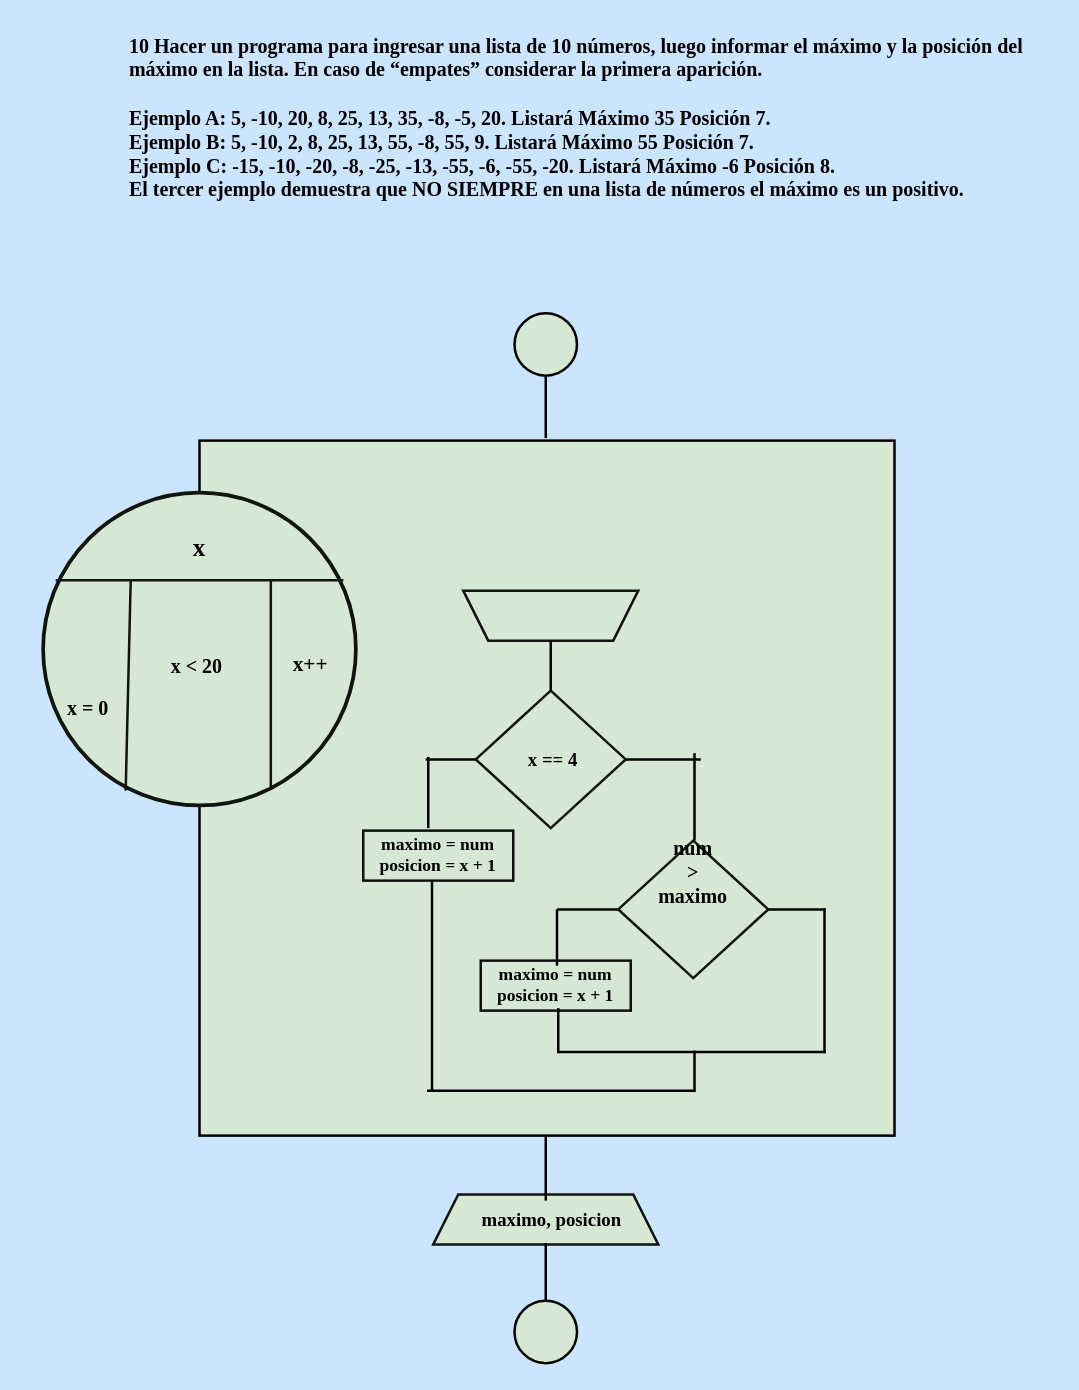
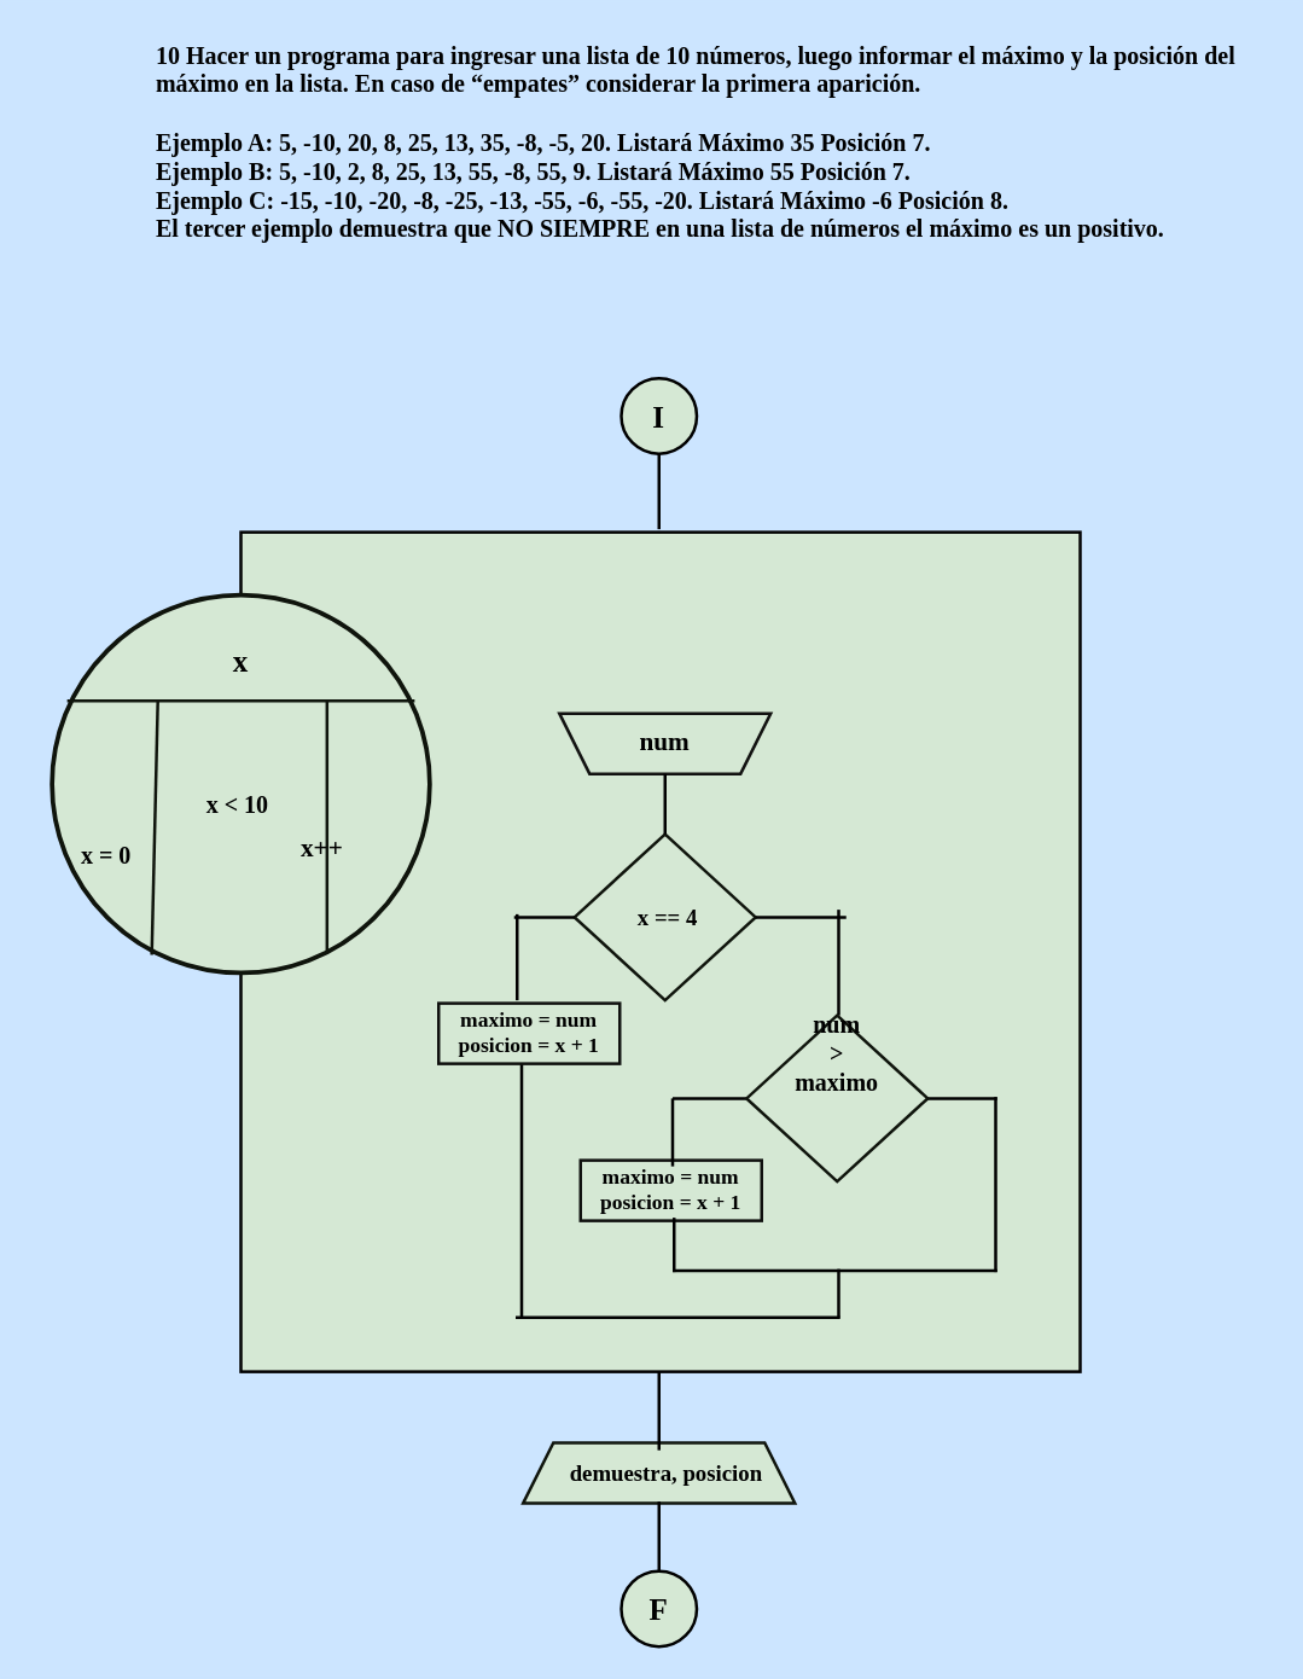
+ <mxCell id="6" value="&lt;font size=&quot;1&quot; color=&quot;#000000&quot; face=&quot;Comic Sans MS&quot;&gt;&lt;b style=&quot;font-size: 20px;&quot;&gt;I&lt;/b&gt;&lt;/font&gt;" style="text;strokeColor=none;align=center;fillColor=none;html=1;verticalAlign=middle;whiteSpace=wrap;rounded=0;fontFamily=Architects Daughter;fontSource=https%3A%2F%2Ffonts.googleapis.com%2Fcss%3Ffamily%3DArchitects%2BDaughter;" parent="4" vertex="1"><mxGeometry x="10" y="10" width="30" height="30" as="geometry" /></mxCell>
+ <mxCell id="22" value="&lt;font color=&quot;#000000&quot; size=&quot;1&quot; face=&quot;Comic Sans MS&quot;&gt;&lt;b style=&quot;font-size: 17px;&quot;&gt;num&lt;/b&gt;&lt;/font&gt;" style="text;strokeColor=none;align=center;fillColor=none;html=1;verticalAlign=middle;whiteSpace=wrap;rounded=0;fontFamily=Architects Daughter;fontSource=https://fonts.googleapis.com/css?family=Architects+Daughter;container=0;" parent="20" vertex="1"><mxGeometry x="40" y="5" width="60" height="30" as="geometry" /></mxCell>
- <mxCell id="35" value="&lt;font color=&quot;#000000&quot; size=&quot;1&quot; face=&quot;Comic Sans MS&quot;&gt;&lt;b style=&quot;font-size: 16px;&quot;&gt;x &amp;lt; 20&lt;/b&gt;&lt;/font&gt;" style="text;strokeColor=none;align=center;fillColor=none;html=1;verticalAlign=middle;whiteSpace=wrap;rounded=0;fontFamily=Architects Daughter;fontSource=https://fonts.googleapis.com/css?family=Architects+Daughter;" parent="10" vertex="1"><mxGeometry x="107" y="170" width="60" height="20" as="geometry" /></mxCell>
+ <mxCell id="35" value="&lt;font color=&quot;#000000&quot; size=&quot;1&quot; face=&quot;Comic Sans MS&quot;&gt;&lt;b style=&quot;font-size: 16px;&quot;&gt;x &amp;lt; 10&lt;/b&gt;&lt;/font&gt;" style="text;strokeColor=none;align=center;fillColor=none;html=1;verticalAlign=middle;whiteSpace=wrap;rounded=0;fontFamily=Architects Daughter;fontSource=https://fonts.googleapis.com/css?family=Architects+Daughter;" parent="10" vertex="1"><mxGeometry x="107" y="170" width="60" height="20" as="geometry" /></mxCell>
- <mxCell id="19" value="&lt;font color=&quot;#000000&quot; size=&quot;1&quot; face=&quot;Comic Sans MS&quot;&gt;&lt;b style=&quot;font-size: 17px;&quot;&gt;x++&lt;/b&gt;&lt;/font&gt;" style="text;strokeColor=none;align=center;fillColor=none;html=1;verticalAlign=middle;whiteSpace=wrap;rounded=0;fontFamily=Architects Daughter;fontSource=https://fonts.googleapis.com/css?family=Architects+Daughter;" parent="13" vertex="1"><mxGeometry x="189.1" y="128.3" width="50" height="20" as="geometry" /></mxCell>
+ <mxCell id="19" value="&lt;font color=&quot;#000000&quot; size=&quot;1&quot; face=&quot;Comic Sans MS&quot;&gt;&lt;b style=&quot;font-size: 17px;&quot;&gt;x++&lt;/b&gt;&lt;/font&gt;" style="text;strokeColor=none;align=center;fillColor=none;html=1;verticalAlign=middle;whiteSpace=wrap;rounded=0;fontFamily=Architects Daughter;fontSource=https://fonts.googleapis.com/css?family=Architects+Daughter;" parent="13" vertex="1"><mxGeometry x="154.1" y="158.3" width="50" height="20" as="geometry" /></mxCell>
- <mxCell id="52" value="&lt;b&gt;&lt;font color=&quot;#000000&quot; style=&quot;font-size: 15px;&quot; face=&quot;Comic Sans MS&quot;&gt;maximo, posicion&lt;/font&gt;&lt;/b&gt;" style="text;strokeColor=none;align=center;fillColor=none;html=1;verticalAlign=middle;whiteSpace=wrap;rounded=0;fontFamily=Architects Daughter;fontSource=https://fonts.googleapis.com/css?family=Architects+Daughter;" parent="50" vertex="1"><mxGeometry x="10" width="170" height="50" as="geometry" /></mxCell>
+ <mxCell id="52" value="&lt;b&gt;&lt;font color=&quot;#000000&quot; style=&quot;font-size: 15px;&quot; face=&quot;Comic Sans MS&quot;&gt;demuestra, posicion&lt;/font&gt;&lt;/b&gt;" style="text;strokeColor=none;align=center;fillColor=none;html=1;verticalAlign=middle;whiteSpace=wrap;rounded=0;fontFamily=Architects Daughter;fontSource=https://fonts.googleapis.com/css?family=Architects+Daughter;" parent="50" vertex="1"><mxGeometry x="10" width="170" height="50" as="geometry" /></mxCell>
+ <mxCell id="9" value="&lt;font size=&quot;1&quot; color=&quot;#000000&quot; face=&quot;Comic Sans MS&quot;&gt;&lt;b style=&quot;font-size: 20px;&quot;&gt;F&lt;/b&gt;&lt;/font&gt;" style="text;strokeColor=none;align=center;fillColor=none;html=1;verticalAlign=middle;whiteSpace=wrap;rounded=0;fontFamily=Architects Daughter;fontSource=https://fonts.googleapis.com/css?family=Architects+Daughter;" parent="7" vertex="1"><mxGeometry x="10" y="10" width="30" height="30" as="geometry" /></mxCell>
